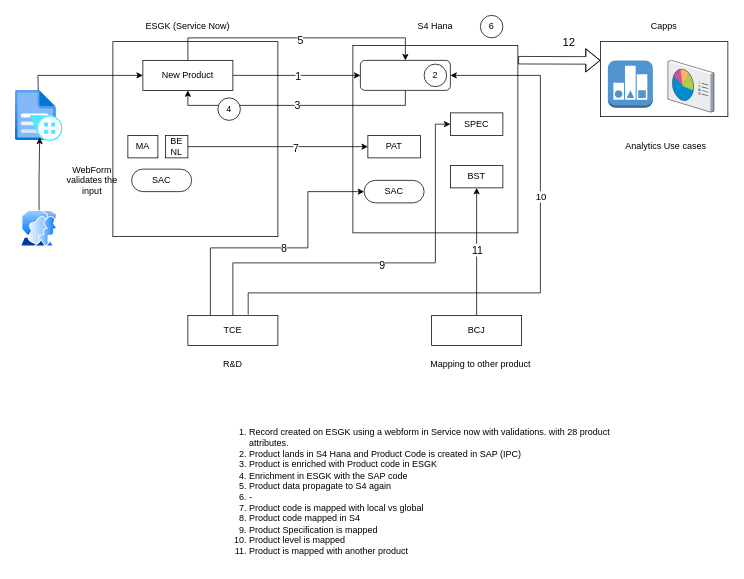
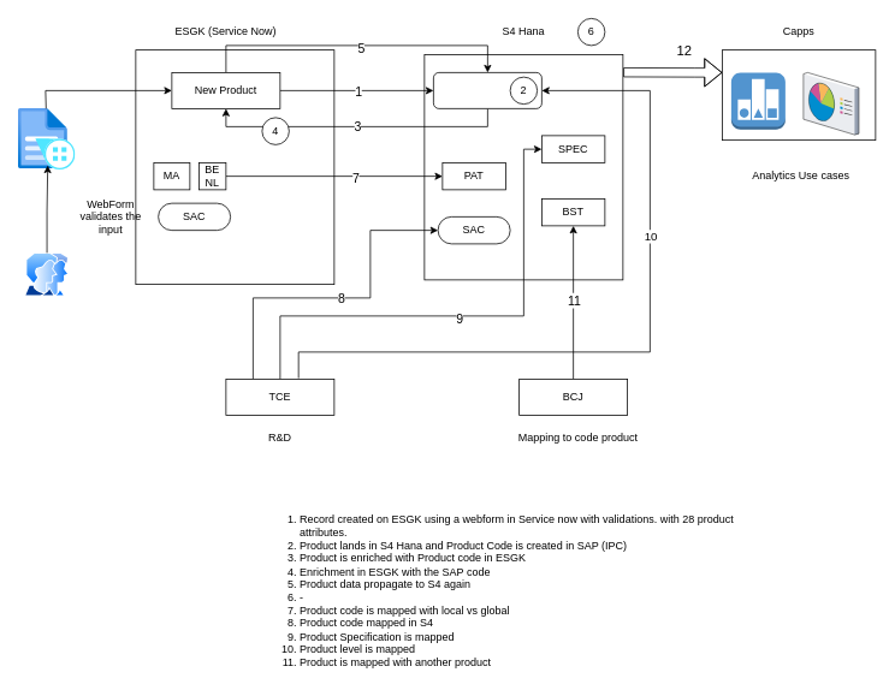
- <mxCell id="44" value="Mapping to other product" style="text;html=1;align=center;verticalAlign=middle;whiteSpace=wrap;rounded=0;" vertex="1" parent="1"><mxGeometry x="558" y="470" width="165" height="30" as="geometry" /></mxCell>
+ <mxCell id="44" value="Mapping to code product" style="text;html=1;align=center;verticalAlign=middle;whiteSpace=wrap;rounded=0;" vertex="1" parent="1"><mxGeometry x="558" y="470" width="165" height="30" as="geometry" /></mxCell>
